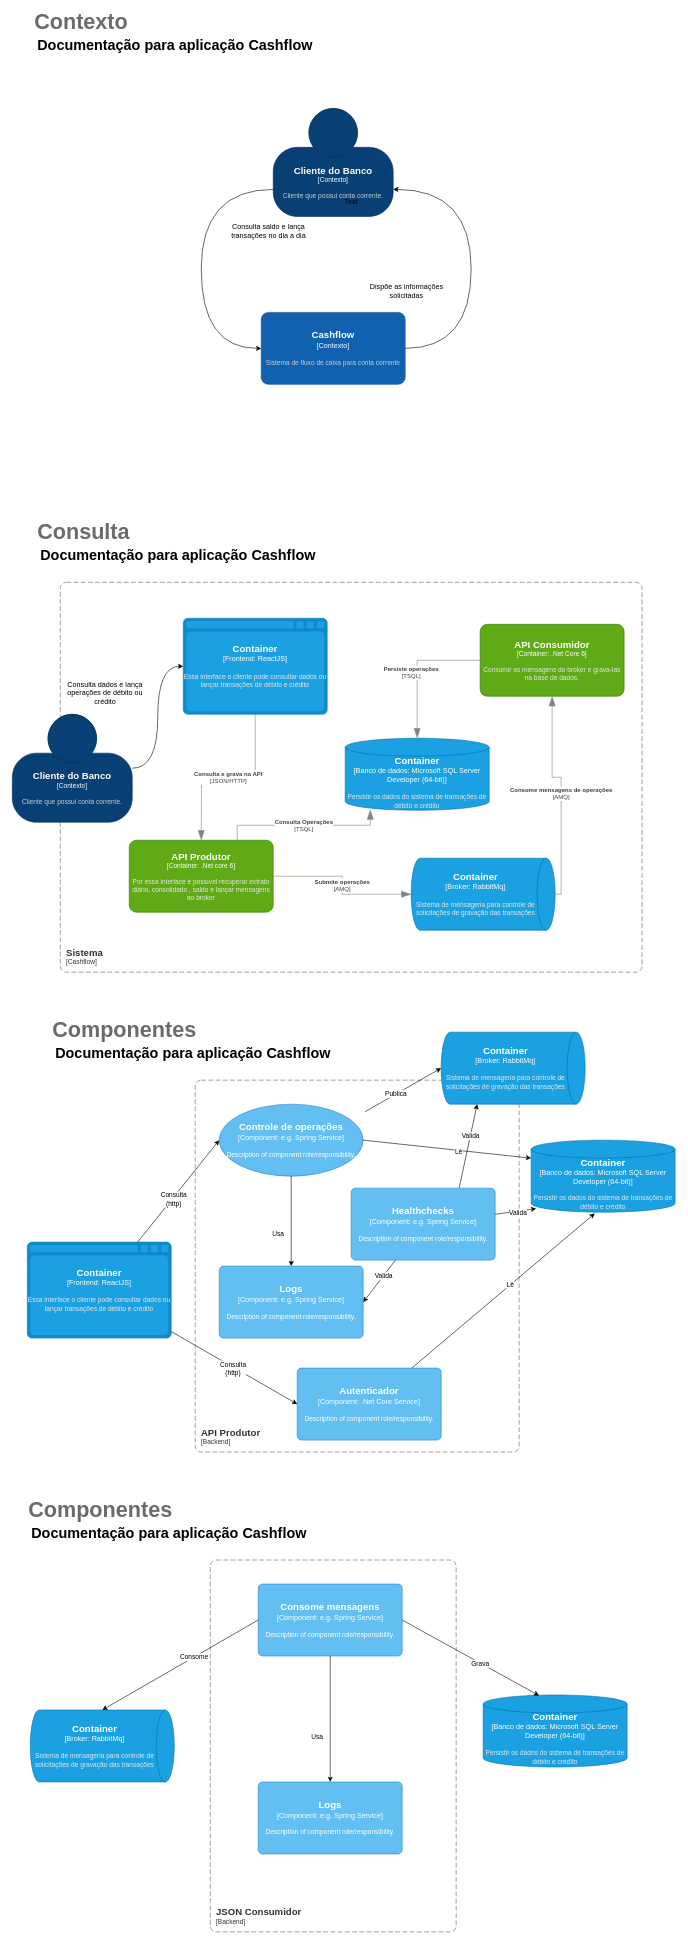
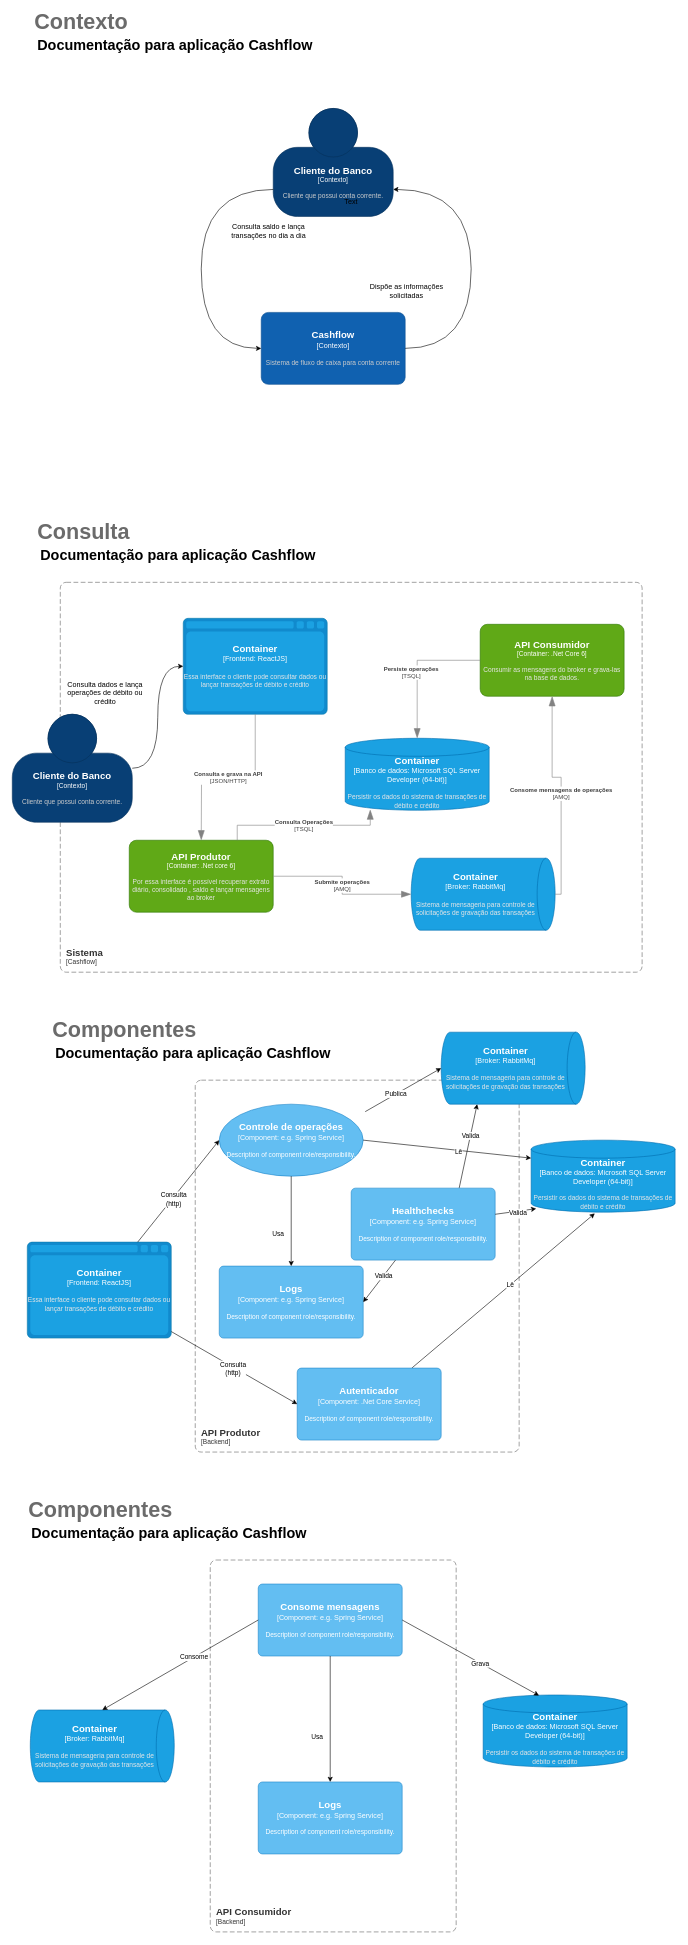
- <mxCell id="57" value="&lt;font style=&quot;font-size: 16px&quot;&gt;&lt;b&gt;&lt;div style=&quot;text-align: left&quot;&gt;JSON Consumidor&lt;/div&gt;&lt;/b&gt;&lt;/font&gt;&lt;div style=&quot;text-align: left&quot;&gt;[Backend]&lt;/div&gt;" style="rounded=1;fontSize=11;whiteSpace=wrap;html=1;dashed=1;arcSize=20;fillColor=none;strokeColor=#666666;fontColor=#333333;labelBackgroundColor=none;align=left;verticalAlign=bottom;labelBorderColor=none;spacingTop=0;spacing=10;dashPattern=8 4;metaEdit=1;rotatable=0;perimeter=rectanglePerimeter;noLabel=0;labelPadding=0;allowArrows=0;connectable=0;expand=0;recursiveResize=0;editable=1;pointerEvents=0;absoluteArcSize=1;points=[[0.25,0,0],[0.5,0,0],[0.75,0,0],[1,0.25,0],[1,0.5,0],[1,0.75,0],[0.75,1,0],[0.5,1,0],[0.25,1,0],[0,0.75,0],[0,0.5,0],[0,0.25,0]];" vertex="1" parent="1"><mxGeometry x="350" y="2600" width="410" height="620" as="geometry" /></mxCell>
+ <mxCell id="57" value="&lt;font style=&quot;font-size: 16px&quot;&gt;&lt;b&gt;&lt;div style=&quot;text-align: left&quot;&gt;API Consumidor&lt;/div&gt;&lt;/b&gt;&lt;/font&gt;&lt;div style=&quot;text-align: left&quot;&gt;[Backend]&lt;/div&gt;" style="rounded=1;fontSize=11;whiteSpace=wrap;html=1;dashed=1;arcSize=20;fillColor=none;strokeColor=#666666;fontColor=#333333;labelBackgroundColor=none;align=left;verticalAlign=bottom;labelBorderColor=none;spacingTop=0;spacing=10;dashPattern=8 4;metaEdit=1;rotatable=0;perimeter=rectanglePerimeter;noLabel=0;labelPadding=0;allowArrows=0;connectable=0;expand=0;recursiveResize=0;editable=1;pointerEvents=0;absoluteArcSize=1;points=[[0.25,0,0],[0.5,0,0],[0.75,0,0],[1,0.25,0],[1,0.5,0],[1,0.75,0],[0.75,1,0],[0.5,1,0],[0.25,1,0],[0,0.75,0],[0,0.5,0],[0,0.25,0]];" vertex="1" parent="1"><mxGeometry x="350" y="2600" width="410" height="620" as="geometry" /></mxCell>
